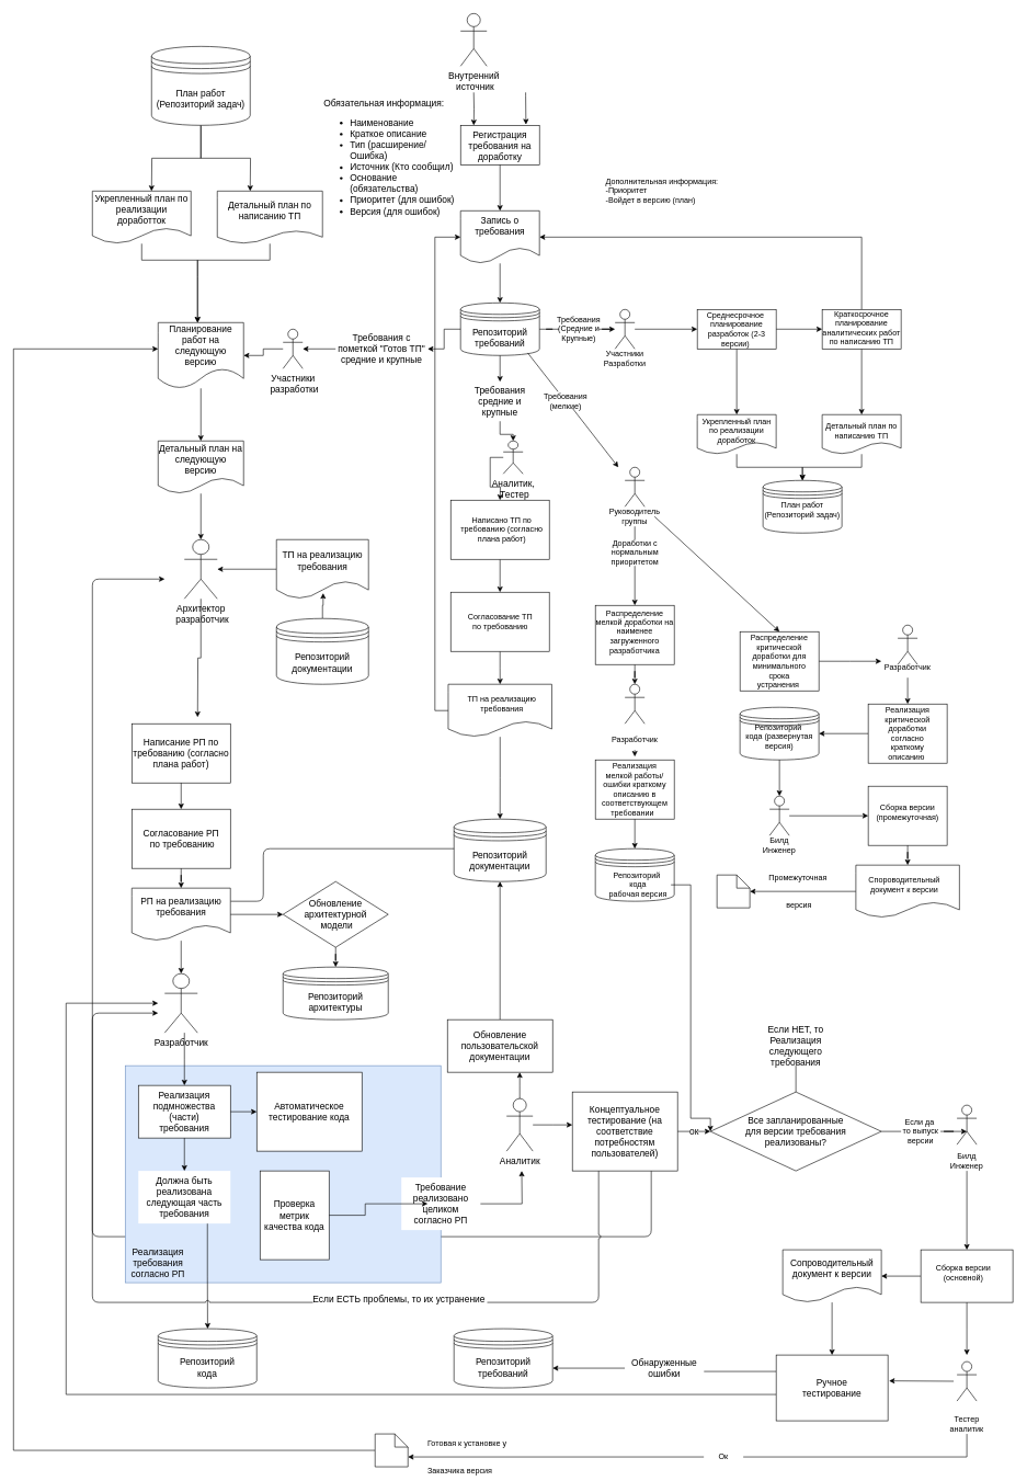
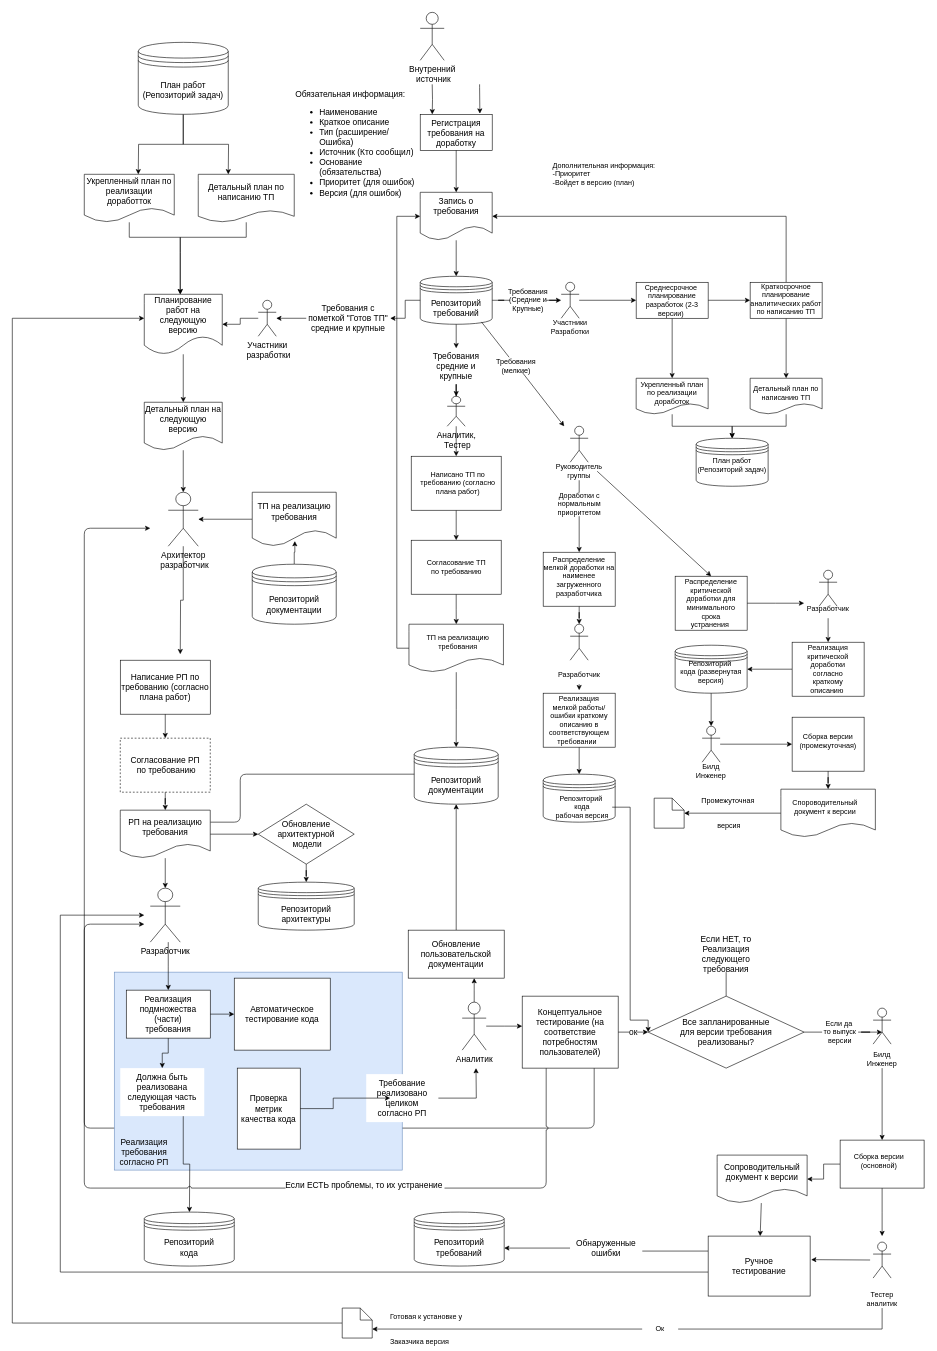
- <mxCell id="40" value="Аналитик,&lt;br&gt;&amp;nbsp;Тестер" style="shape=umlActor;verticalLabelPosition=bottom;verticalAlign=top;html=1;outlineConnect=0;fontSize=14;fillColor=none;" vertex="1" parent="1"><mxGeometry x="765" y="670" width="30" height="50" as="geometry" /></mxCell>
+ <mxCell id="40" value="Аналитик,&lt;br&gt;&amp;nbsp;Тестер" style="shape=umlActor;verticalLabelPosition=bottom;verticalAlign=top;html=1;outlineConnect=0;fontSize=14;fillColor=none;" vertex="1" parent="1"><mxGeometry x="745" y="660" width="30" height="50" as="geometry" /></mxCell>
- <mxCell id="49" value="Согласование РП&lt;br&gt;&amp;nbsp;по требованию" style="rounded=0;whiteSpace=wrap;html=1;shadow=0;labelBackgroundColor=none;labelBorderColor=none;sketch=0;fontSize=14;gradientColor=none;" vertex="1" parent="1"><mxGeometry x="200" y="1230" width="150" height="90" as="geometry" /></mxCell>
+ <mxCell id="49" value="Согласование РП&lt;br&gt;&amp;nbsp;по требованию" style="rounded=0;whiteSpace=wrap;html=1;shadow=0;labelBackgroundColor=none;labelBorderColor=none;sketch=0;fontSize=14;gradientColor=none;dashed=1;" vertex="1" parent="1"><mxGeometry x="200" y="1230" width="150" height="90" as="geometry" /></mxCell>
- <mxCell id="66" value="Должна быть реализована следующая часть требования" style="whiteSpace=wrap;html=1;fontSize=14;rounded=0;shadow=0;labelBackgroundColor=none;labelBorderColor=none;sketch=0;gradientColor=none;strokeColor=none;" vertex="1" parent="1"><mxGeometry x="210" y="1780" width="140" height="80" as="geometry" /></mxCell>
+ <mxCell id="66" value="Должна быть реализована следующая часть требования" style="whiteSpace=wrap;html=1;fontSize=14;rounded=0;shadow=0;labelBackgroundColor=none;labelBorderColor=none;sketch=0;gradientColor=none;strokeColor=none;" vertex="1" parent="1"><mxGeometry x="200" y="1780" width="140" height="80" as="geometry" /></mxCell>
- <mxCell id="94" value="Сопроводительный&lt;br&gt;документ к версии" style="shape=document;whiteSpace=wrap;html=1;boundedLbl=1;shadow=0;labelBackgroundColor=none;labelBorderColor=none;sketch=0;fontSize=14;gradientColor=none;" vertex="1" parent="1"><mxGeometry x="1190" y="1900" width="150" height="80" as="geometry" /></mxCell>
+ <mxCell id="94" value="Сопроводительный&lt;br&gt;документ к версии" style="shape=document;whiteSpace=wrap;html=1;boundedLbl=1;shadow=0;labelBackgroundColor=none;labelBorderColor=none;sketch=0;fontSize=14;gradientColor=none;" vertex="1" parent="1"><mxGeometry x="1195" y="1925" width="150" height="80" as="geometry" /></mxCell>
